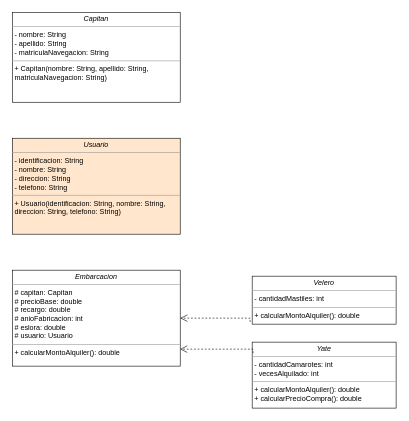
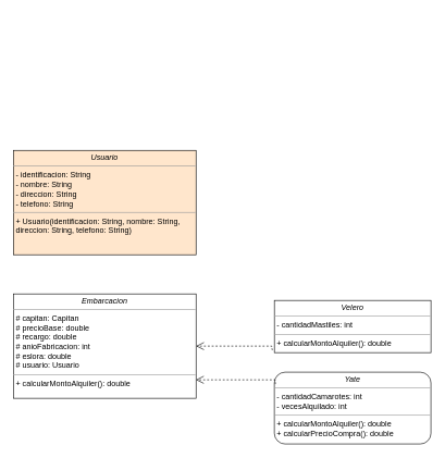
- <mxCell id="3" value="&lt;p style=&quot;margin:0px;margin-top:4px;text-align:center;&quot;&gt;&lt;i&gt;Capitan&lt;/i&gt;&lt;/p&gt;&lt;hr size=&quot;1&quot;&gt;&lt;p style=&quot;margin:0px;margin-left:4px;&quot;&gt;- nombre&lt;span style=&quot;background-color: initial;&quot;&gt;: String&lt;/span&gt;&lt;/p&gt;&lt;p style=&quot;margin:0px;margin-left:4px;&quot;&gt;- apellido&lt;span style=&quot;background-color: initial;&quot;&gt;: String&lt;/span&gt;&lt;/p&gt;&lt;p style=&quot;margin:0px;margin-left:4px;&quot;&gt;- matriculaNavegacion&lt;span style=&quot;background-color: initial;&quot;&gt;: String&lt;/span&gt;&lt;br&gt;&lt;/p&gt;&lt;hr size=&quot;1&quot;&gt;&lt;p style=&quot;margin:0px;margin-left:4px;&quot;&gt;+ Capitan(nombre&lt;span style=&quot;background-color: initial;&quot;&gt;: String&lt;/span&gt;&lt;span style=&quot;background-color: initial;&quot;&gt;, apellido&lt;/span&gt;: String&lt;span style=&quot;background-color: initial;&quot;&gt;,&amp;nbsp;&lt;/span&gt;&lt;/p&gt;&lt;p style=&quot;margin:0px;margin-left:4px;&quot;&gt;matriculaNavegacion: String)&lt;/p&gt;" style="verticalAlign=top;align=left;overflow=fill;fontSize=12;fontFamily=Helvetica;html=1;rounded=0;shadow=0;comic=0;labelBackgroundColor=none;strokeWidth=1" parent="1" vertex="1"><mxGeometry x="20" y="20" width="280" height="150" as="geometry" /></mxCell>
- <mxCell id="5" value="&lt;p style=&quot;margin:0px;margin-top:4px;text-align:center;&quot;&gt;&lt;i&gt;Yate&lt;/i&gt;&lt;/p&gt;&lt;hr size=&quot;1&quot;&gt;&lt;p style=&quot;margin:0px;margin-left:4px;&quot;&gt;&lt;span class=&quot;hljs-operator&quot;&gt;-&lt;/span&gt; cantidadCamarotes: &lt;span class=&quot;hljs-type&quot;&gt;int&lt;/span&gt;&lt;br&gt;&lt;/p&gt;&lt;p style=&quot;margin:0px;margin-left:4px;&quot;&gt;&lt;span class=&quot;hljs-type&quot;&gt;&lt;span class=&quot;hljs-operator&quot;&gt;-&lt;/span&gt; vecesAlquilado: &lt;span class=&quot;hljs-type&quot;&gt;int&lt;/span&gt;&lt;br&gt;&lt;/span&gt;&lt;/p&gt;&lt;hr size=&quot;1&quot;&gt;&lt;p style=&quot;margin:0px;margin-left:4px;&quot;&gt;&lt;span class=&quot;hljs-operator&quot;&gt;+&lt;/span&gt; calcularMontoAlquiler(): &lt;span class=&quot;hljs-keyword&quot;&gt;double&lt;/span&gt;&lt;br&gt;&lt;span class=&quot;hljs-operator&quot;&gt;+&lt;/span&gt; calcularPrecioCompra(): &lt;span class=&quot;hljs-keyword&quot;&gt;double&lt;/span&gt;&lt;br&gt;&lt;/p&gt;" style="verticalAlign=top;align=left;overflow=fill;fontSize=12;fontFamily=Helvetica;html=1;rounded=0;shadow=0;comic=0;labelBackgroundColor=none;strokeWidth=1" parent="1" vertex="1"><mxGeometry x="420" y="570" width="240" height="110" as="geometry" /></mxCell>
+ <mxCell id="5" value="&lt;p style=&quot;margin:0px;margin-top:4px;text-align:center;&quot;&gt;&lt;i&gt;Yate&lt;/i&gt;&lt;/p&gt;&lt;hr size=&quot;1&quot;&gt;&lt;p style=&quot;margin:0px;margin-left:4px;&quot;&gt;&lt;span class=&quot;hljs-operator&quot;&gt;-&lt;/span&gt; cantidadCamarotes: &lt;span class=&quot;hljs-type&quot;&gt;int&lt;/span&gt;&lt;br&gt;&lt;/p&gt;&lt;p style=&quot;margin:0px;margin-left:4px;&quot;&gt;&lt;span class=&quot;hljs-type&quot;&gt;&lt;span class=&quot;hljs-operator&quot;&gt;-&lt;/span&gt; vecesAlquilado: &lt;span class=&quot;hljs-type&quot;&gt;int&lt;/span&gt;&lt;br&gt;&lt;/span&gt;&lt;/p&gt;&lt;hr size=&quot;1&quot;&gt;&lt;p style=&quot;margin:0px;margin-left:4px;&quot;&gt;&lt;span class=&quot;hljs-operator&quot;&gt;+&lt;/span&gt; calcularMontoAlquiler(): &lt;span class=&quot;hljs-keyword&quot;&gt;double&lt;/span&gt;&lt;br&gt;&lt;span class=&quot;hljs-operator&quot;&gt;+&lt;/span&gt; calcularPrecioCompra(): &lt;span class=&quot;hljs-keyword&quot;&gt;double&lt;/span&gt;&lt;br&gt;&lt;/p&gt;" style="verticalAlign=top;align=left;overflow=fill;fontSize=12;fontFamily=Helvetica;html=1;shadow=0;comic=0;labelBackgroundColor=none;strokeWidth=1;rounded=1;" parent="1" vertex="1"><mxGeometry x="420" y="570" width="240" height="110" as="geometry" /></mxCell>
